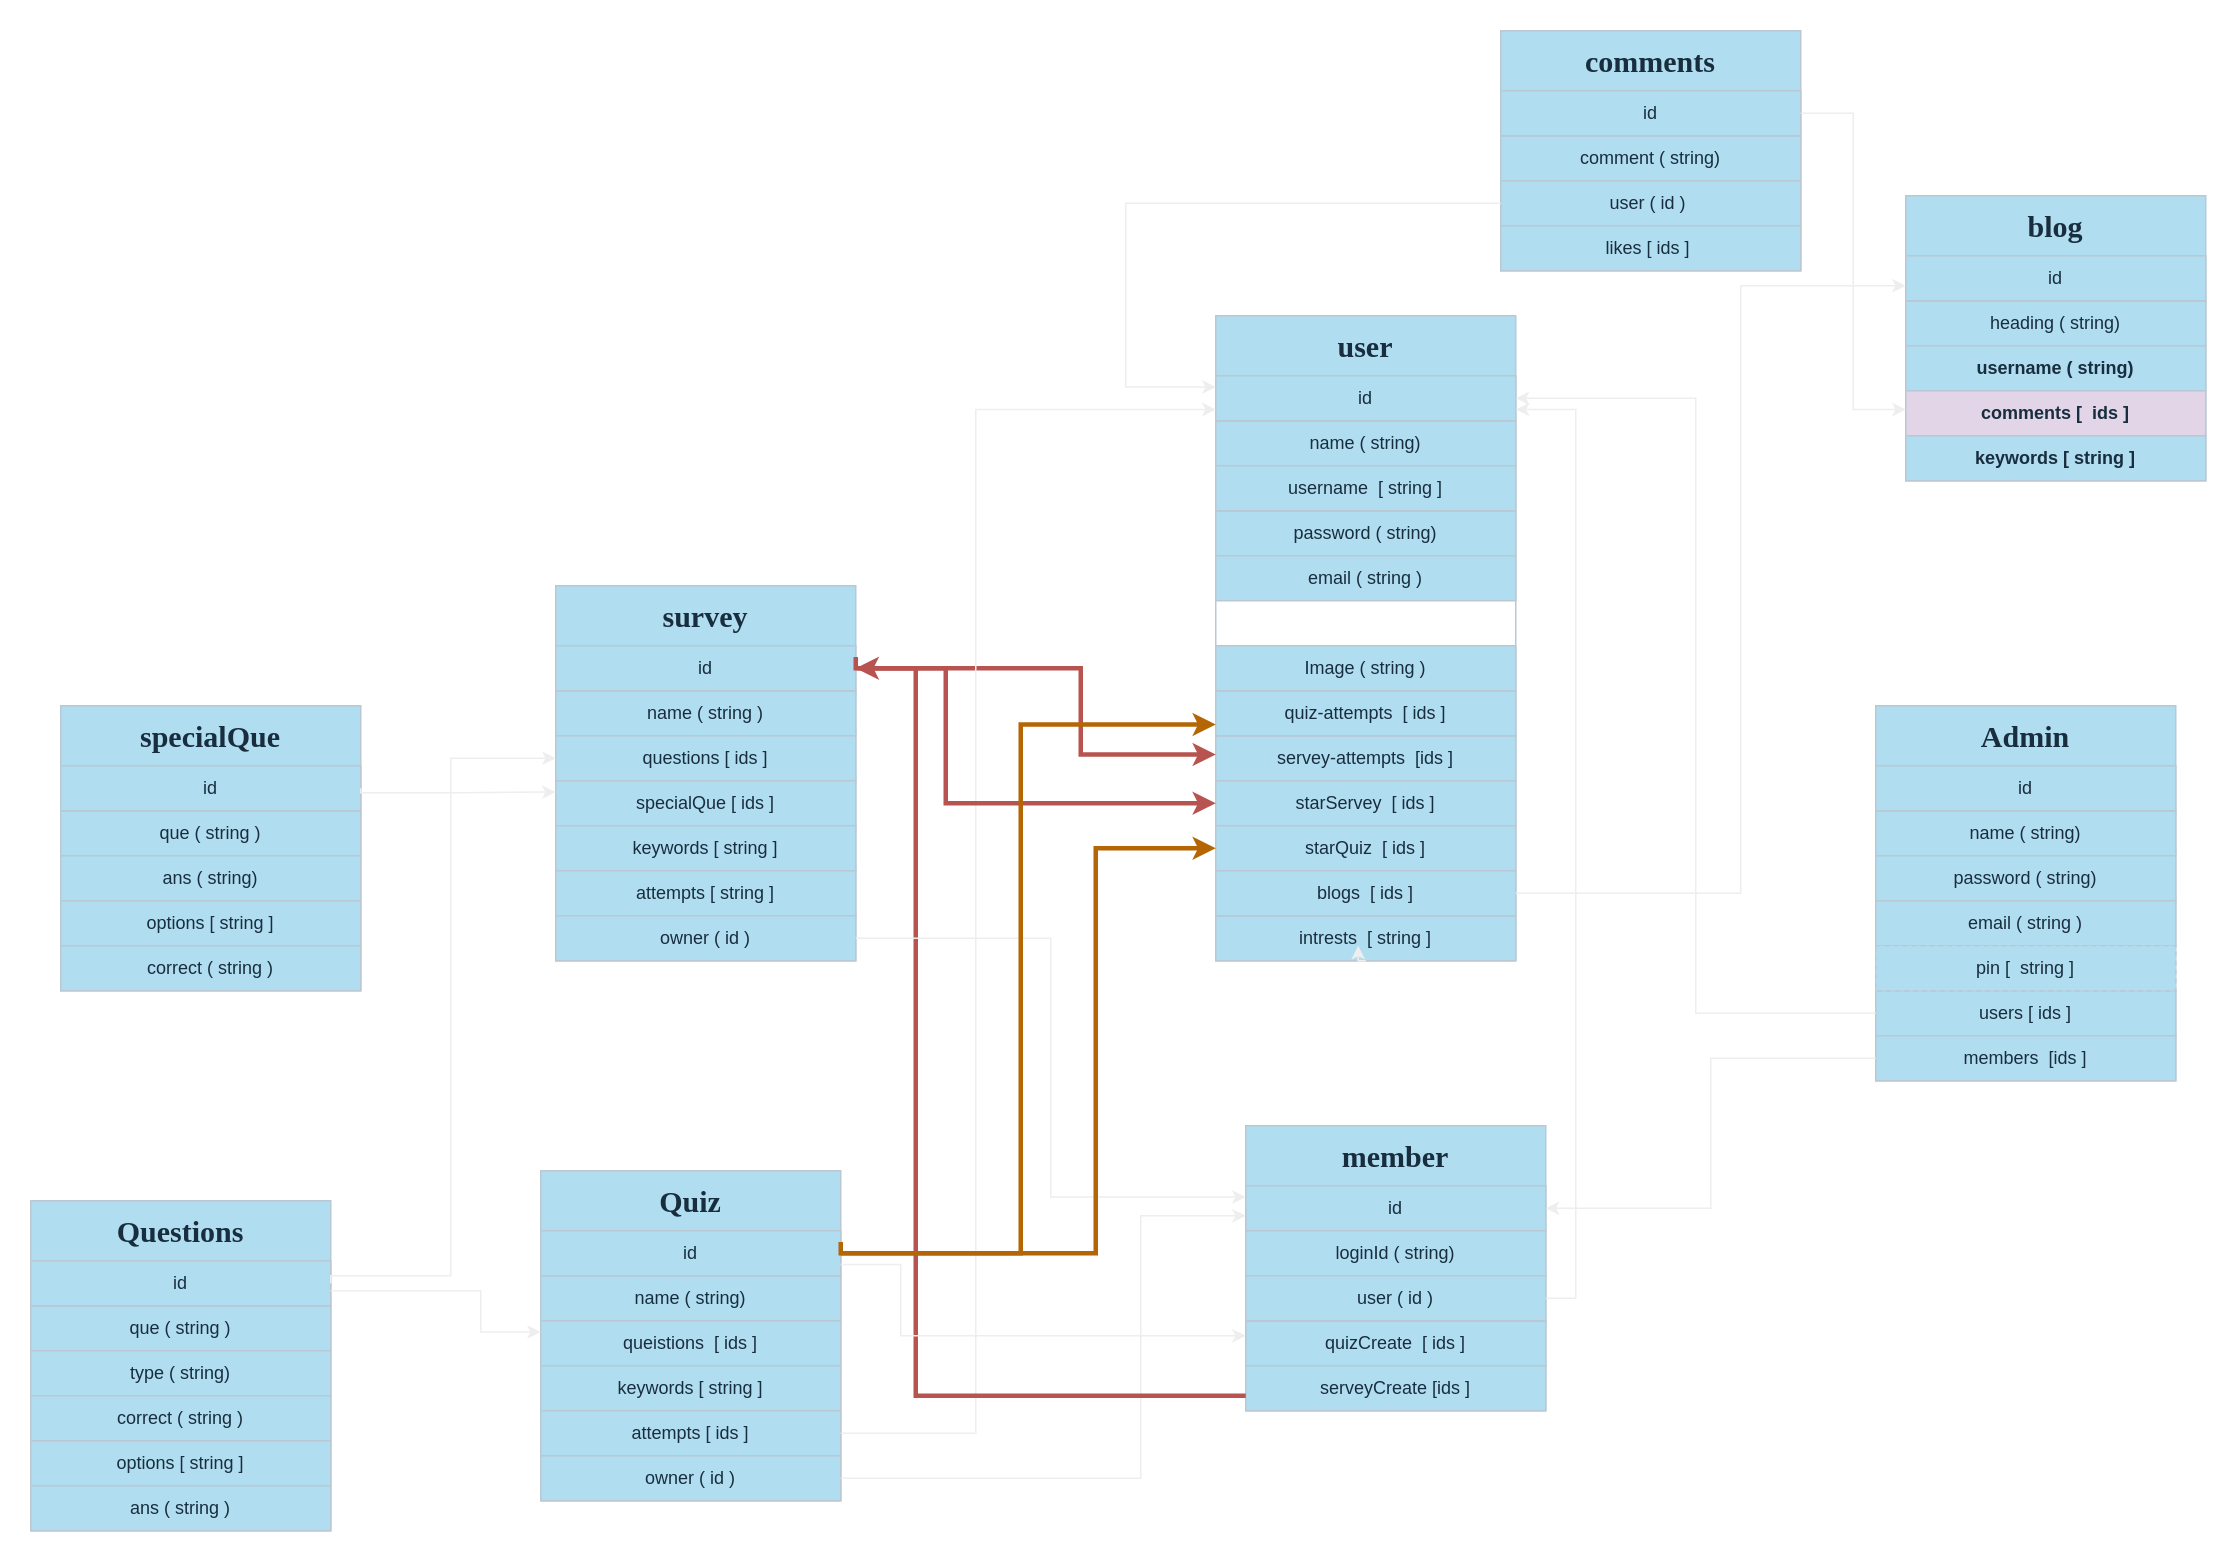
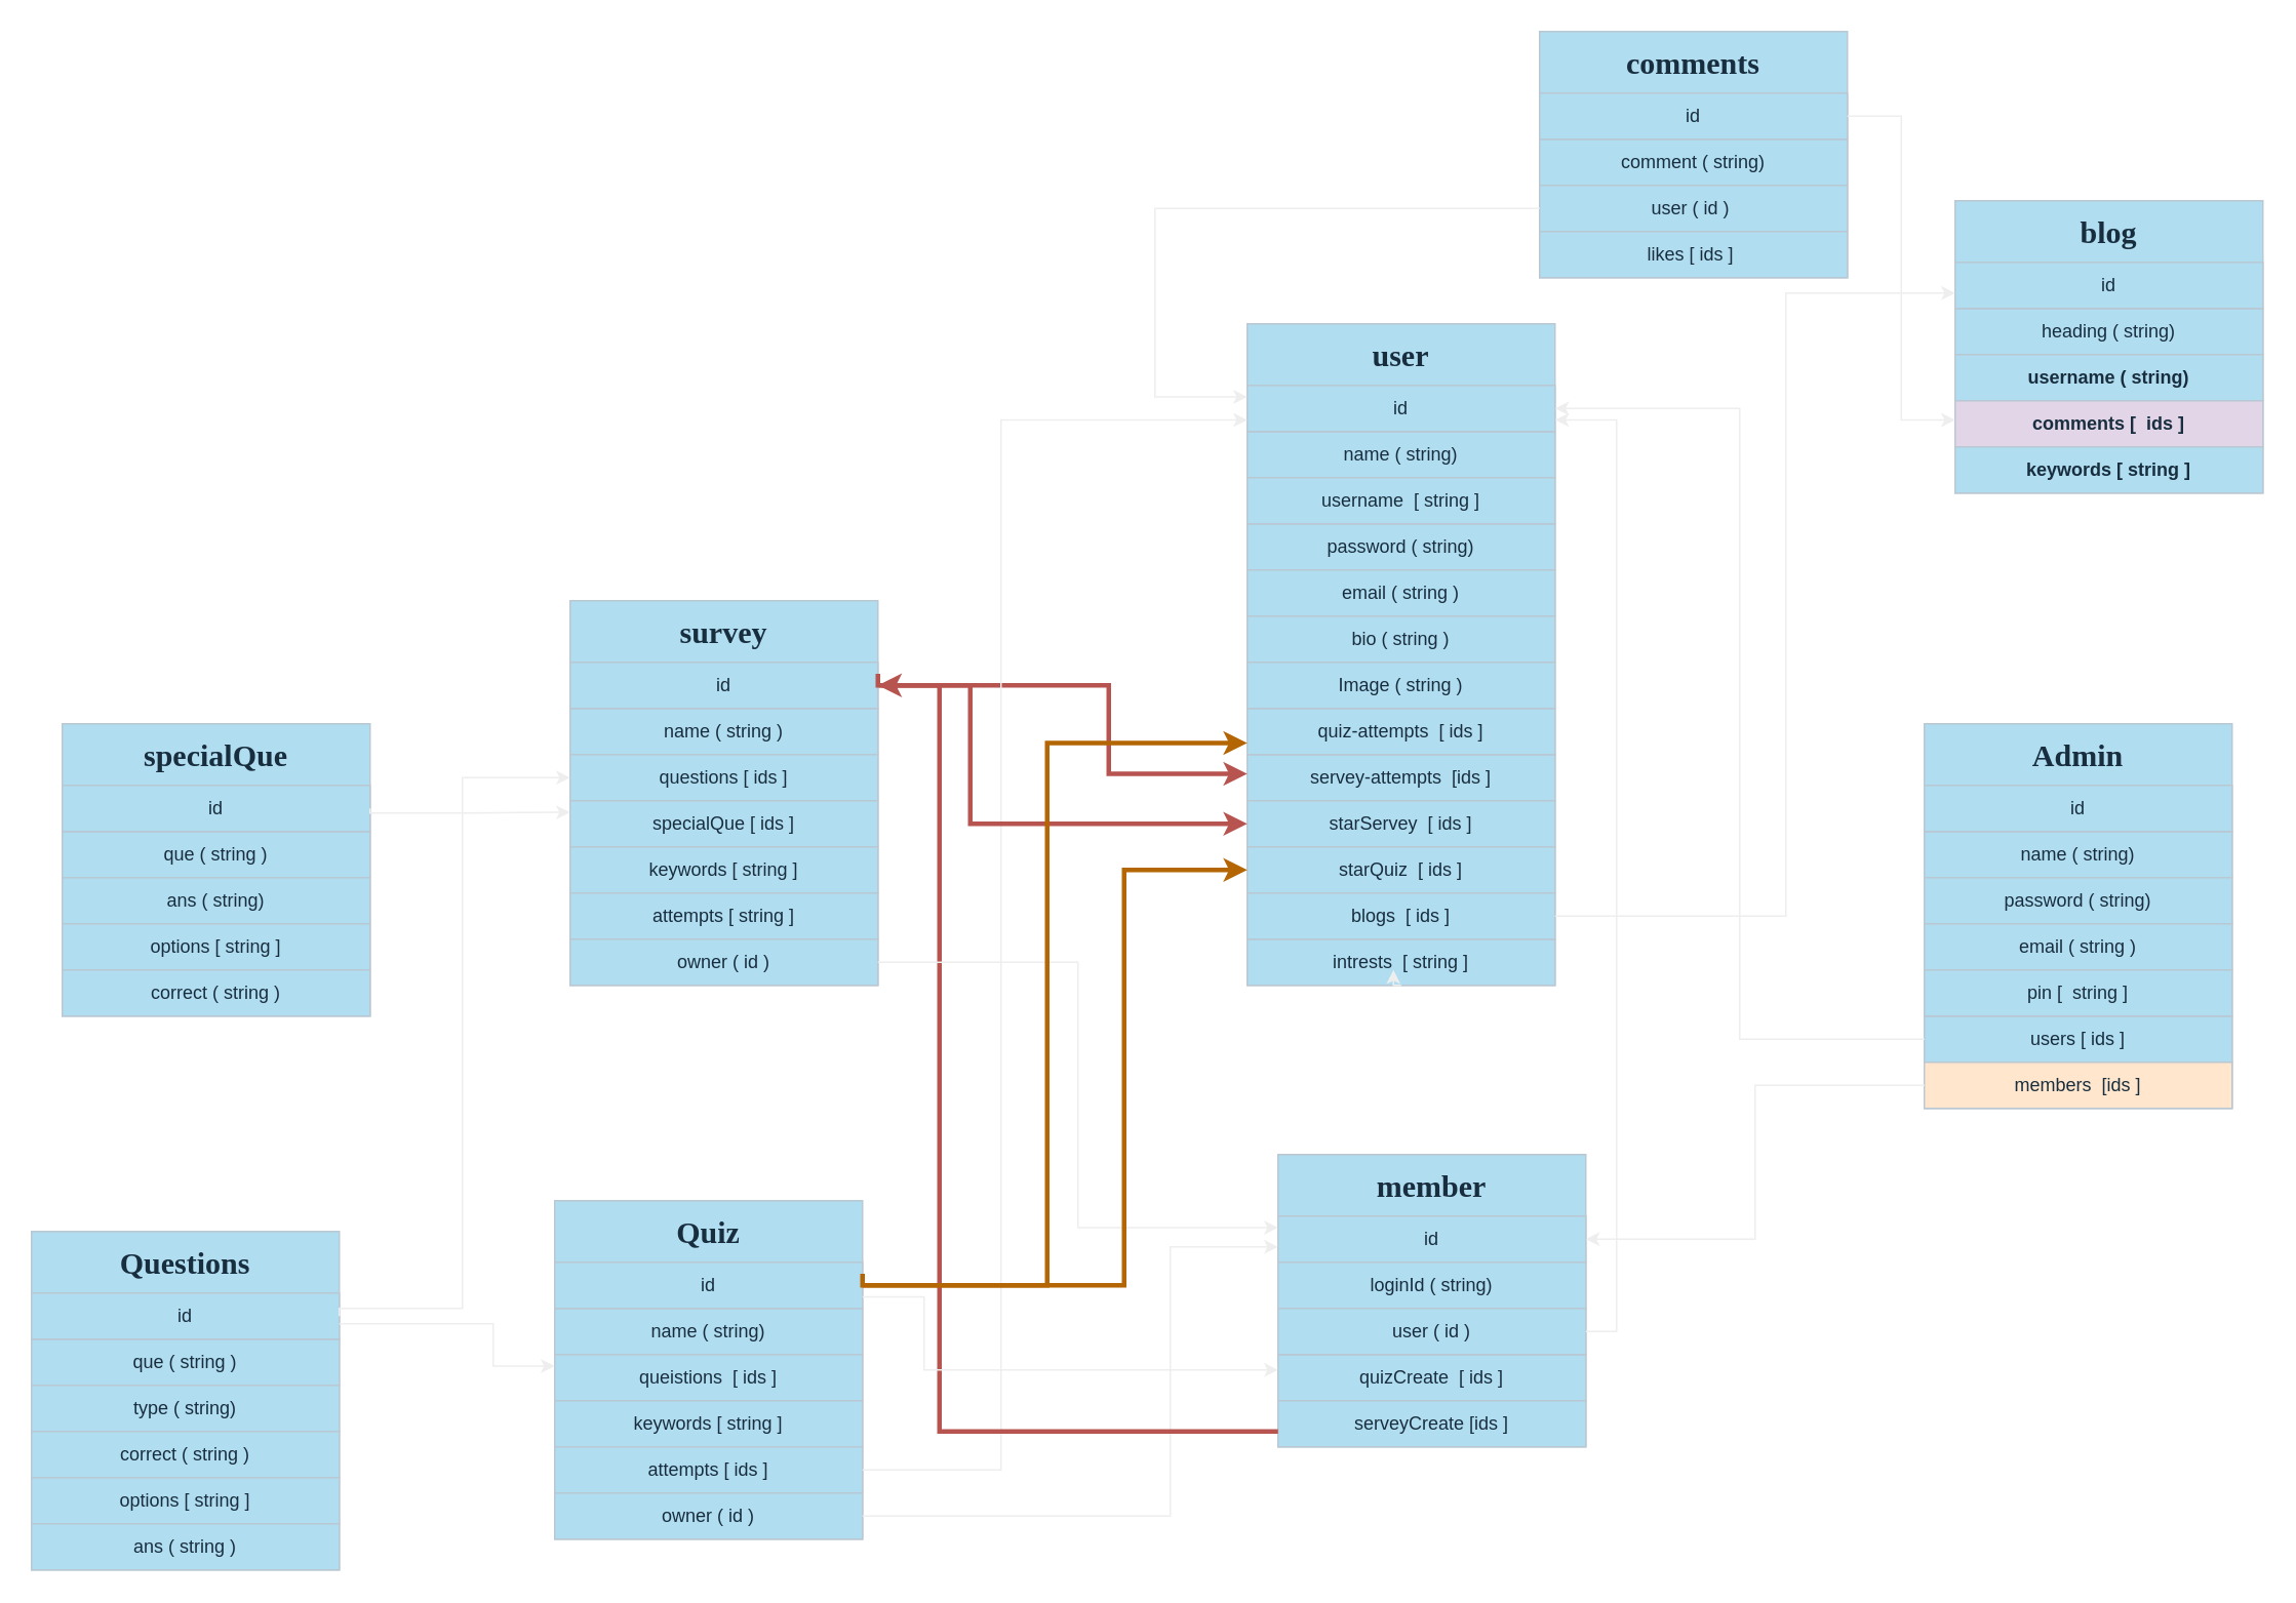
+ <mxCell id="13" value="bio ( string )" style="whiteSpace=wrap;html=1;labelBackgroundColor=none;fillColor=#B1DDF0;strokeColor=#BAC8D3;fontColor=#182E3E;rounded=0;" vertex="1" parent="2"><mxGeometry y="190" width="200" height="30" as="geometry" /></mxCell>
- <mxCell id="54" value="pin [&amp;nbsp; string ]" style="whiteSpace=wrap;html=1;labelBackgroundColor=none;fillColor=#B1DDF0;strokeColor=#BAC8D3;fontColor=#182E3E;rounded=0;dashed=1;" vertex="1" parent="47"><mxGeometry y="160" width="200" height="30" as="geometry" /></mxCell>
+ <mxCell id="54" value="pin [&amp;nbsp; string ]" style="whiteSpace=wrap;html=1;labelBackgroundColor=none;fillColor=#B1DDF0;strokeColor=#BAC8D3;fontColor=#182E3E;rounded=0;" vertex="1" parent="47"><mxGeometry y="160" width="200" height="30" as="geometry" /></mxCell>
- <mxCell id="53" value="members&amp;nbsp; [ids ]" style="whiteSpace=wrap;html=1;labelBackgroundColor=none;fillColor=#B1DDF0;strokeColor=#BAC8D3;fontColor=#182E3E;rounded=0;" vertex="1" parent="47"><mxGeometry y="220" width="200" height="30" as="geometry" /></mxCell>
+ <mxCell id="53" value="members&amp;nbsp; [ids ]" style="whiteSpace=wrap;html=1;labelBackgroundColor=none;fillColor=#ffe6cc;strokeColor=#BAC8D3;fontColor=#182E3E;rounded=0;" vertex="1" parent="47"><mxGeometry y="220" width="200" height="30" as="geometry" /></mxCell>
